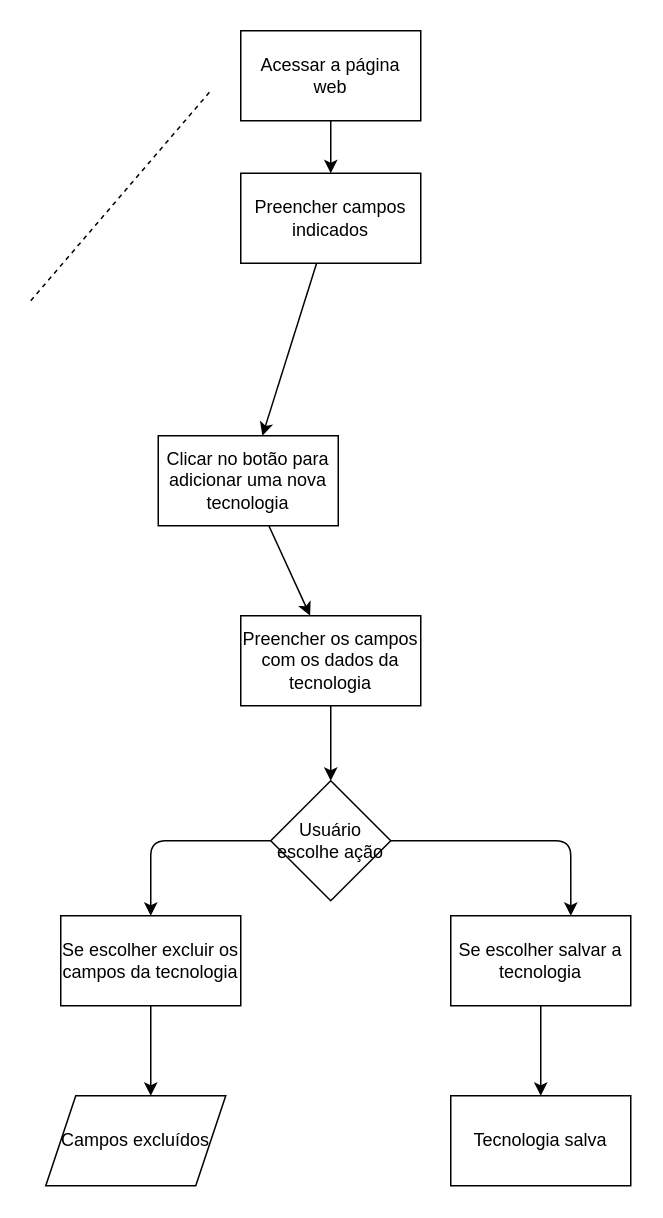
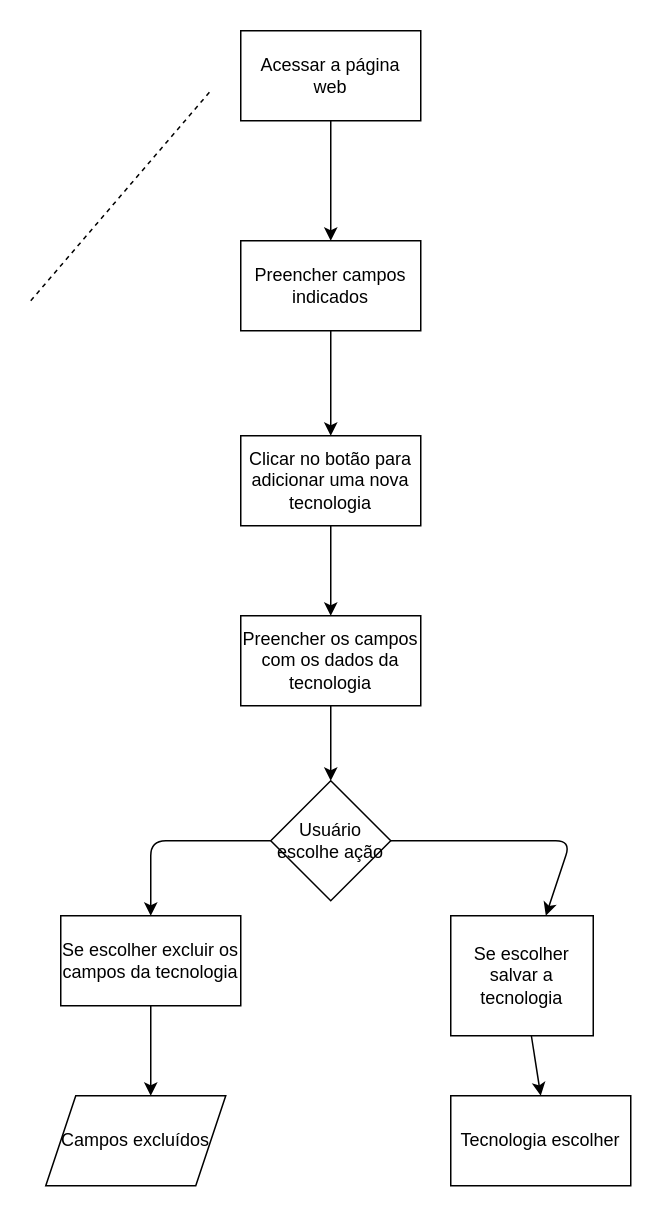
- <mxCell id="5" value="Preencher campos indicados" style="rounded=0;whiteSpace=wrap;html=1;" parent="1" vertex="1"><mxGeometry x="160" y="115" width="120" height="60" as="geometry" /></mxCell>
+ <mxCell id="5" value="Preencher campos indicados" style="rounded=0;whiteSpace=wrap;html=1;" parent="1" vertex="1"><mxGeometry x="160" y="160" width="120" height="60" as="geometry" /></mxCell>
- <mxCell id="7" value="Clicar no botão para adicionar uma nova tecnologia" style="rounded=0;whiteSpace=wrap;html=1;" parent="1" vertex="1"><mxGeometry x="105" y="290" width="120" height="60" as="geometry" /></mxCell>
+ <mxCell id="7" value="Clicar no botão para adicionar uma nova tecnologia" style="rounded=0;whiteSpace=wrap;html=1;" parent="1" vertex="1"><mxGeometry x="160" y="290" width="120" height="60" as="geometry" /></mxCell>
- <mxCell id="17" value="Se escolher salvar a tecnologia" style="rounded=0;whiteSpace=wrap;html=1;" parent="1" vertex="1"><mxGeometry x="300" y="610" width="120" height="60" as="geometry" /></mxCell>
+ <mxCell id="17" value="Se escolher salvar a tecnologia" style="rounded=0;whiteSpace=wrap;html=1;" parent="1" vertex="1"><mxGeometry x="300" y="610" width="95" height="80" as="geometry" /></mxCell>
- <mxCell id="18" value="Tecnologia salva" style="rounded=0;whiteSpace=wrap;html=1;" parent="1" vertex="1"><mxGeometry x="300" y="730" width="120" height="60" as="geometry" /></mxCell>
+ <mxCell id="18" value="Tecnologia escolher" style="rounded=0;whiteSpace=wrap;html=1;" parent="1" vertex="1"><mxGeometry x="300" y="730" width="120" height="60" as="geometry" /></mxCell>
